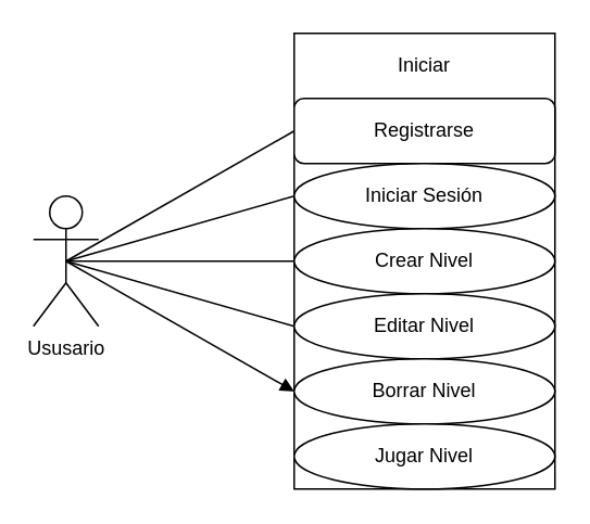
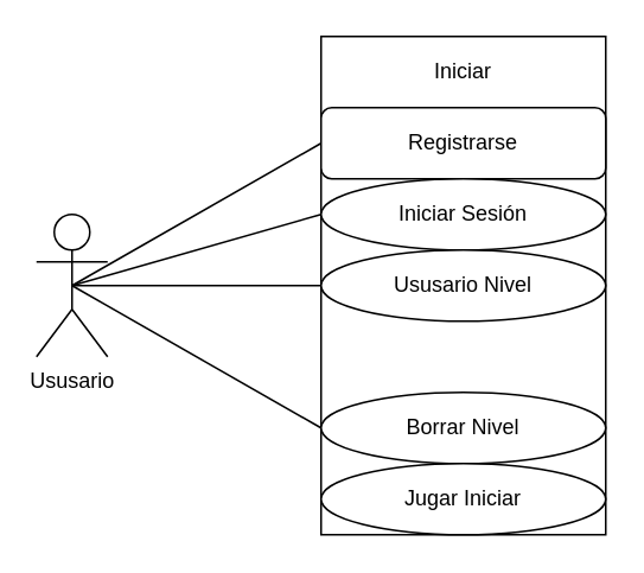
- <mxCell id="5" value="Crear Nivel" style="ellipse;whiteSpace=wrap;html=1;" vertex="1" parent="1"><mxGeometry x="180" y="140" width="160" height="40" as="geometry" /></mxCell>
+ <mxCell id="5" value="Ususario Nivel" style="ellipse;whiteSpace=wrap;html=1;" vertex="1" parent="1"><mxGeometry x="180" y="140" width="160" height="40" as="geometry" /></mxCell>
- <mxCell id="14" value="" style="endArrow=none;html=1;exitX=0.5;exitY=0.5;exitDx=0;exitDy=0;exitPerimeter=0;entryX=0;entryY=0.5;entryDx=0;entryDy=0;" edge="1" parent="1" source="10" target="6"><mxGeometry width="50" height="50" relative="1" as="geometry"><mxPoint x="180" y="180" as="sourcePoint" /><mxPoint x="230" y="130" as="targetPoint" /></mxGeometry></mxCell>
- <mxCell id="6" value="Editar Nivel" style="ellipse;whiteSpace=wrap;html=1;" vertex="1" parent="1"><mxGeometry x="180" y="180" width="160" height="40" as="geometry" /></mxCell>
- <mxCell id="15" value="" style="endArrow=block;html=1;exitX=0.5;exitY=0.5;exitDx=0;exitDy=0;exitPerimeter=0;entryX=0;entryY=0.5;entryDx=0;entryDy=0;" edge="1" parent="1" source="10" target="7"><mxGeometry width="50" height="50" relative="1" as="geometry"><mxPoint x="180" y="180" as="sourcePoint" /><mxPoint x="230" y="130" as="targetPoint" /></mxGeometry></mxCell>
+ <mxCell id="15" value="" style="endArrow=none;html=1;exitX=0.5;exitY=0.5;exitDx=0;exitDy=0;exitPerimeter=0;entryX=0;entryY=0.5;entryDx=0;entryDy=0;" edge="1" parent="1" source="10" target="7"><mxGeometry width="50" height="50" relative="1" as="geometry"><mxPoint x="180" y="180" as="sourcePoint" /><mxPoint x="230" y="130" as="targetPoint" /></mxGeometry></mxCell>
- <mxCell id="8" value="Jugar Nivel" style="ellipse;whiteSpace=wrap;html=1;" vertex="1" parent="1"><mxGeometry x="180" y="260" width="160" height="40" as="geometry" /></mxCell>
+ <mxCell id="8" value="Jugar Iniciar" style="ellipse;whiteSpace=wrap;html=1;" vertex="1" parent="1"><mxGeometry x="180" y="260" width="160" height="40" as="geometry" /></mxCell>
